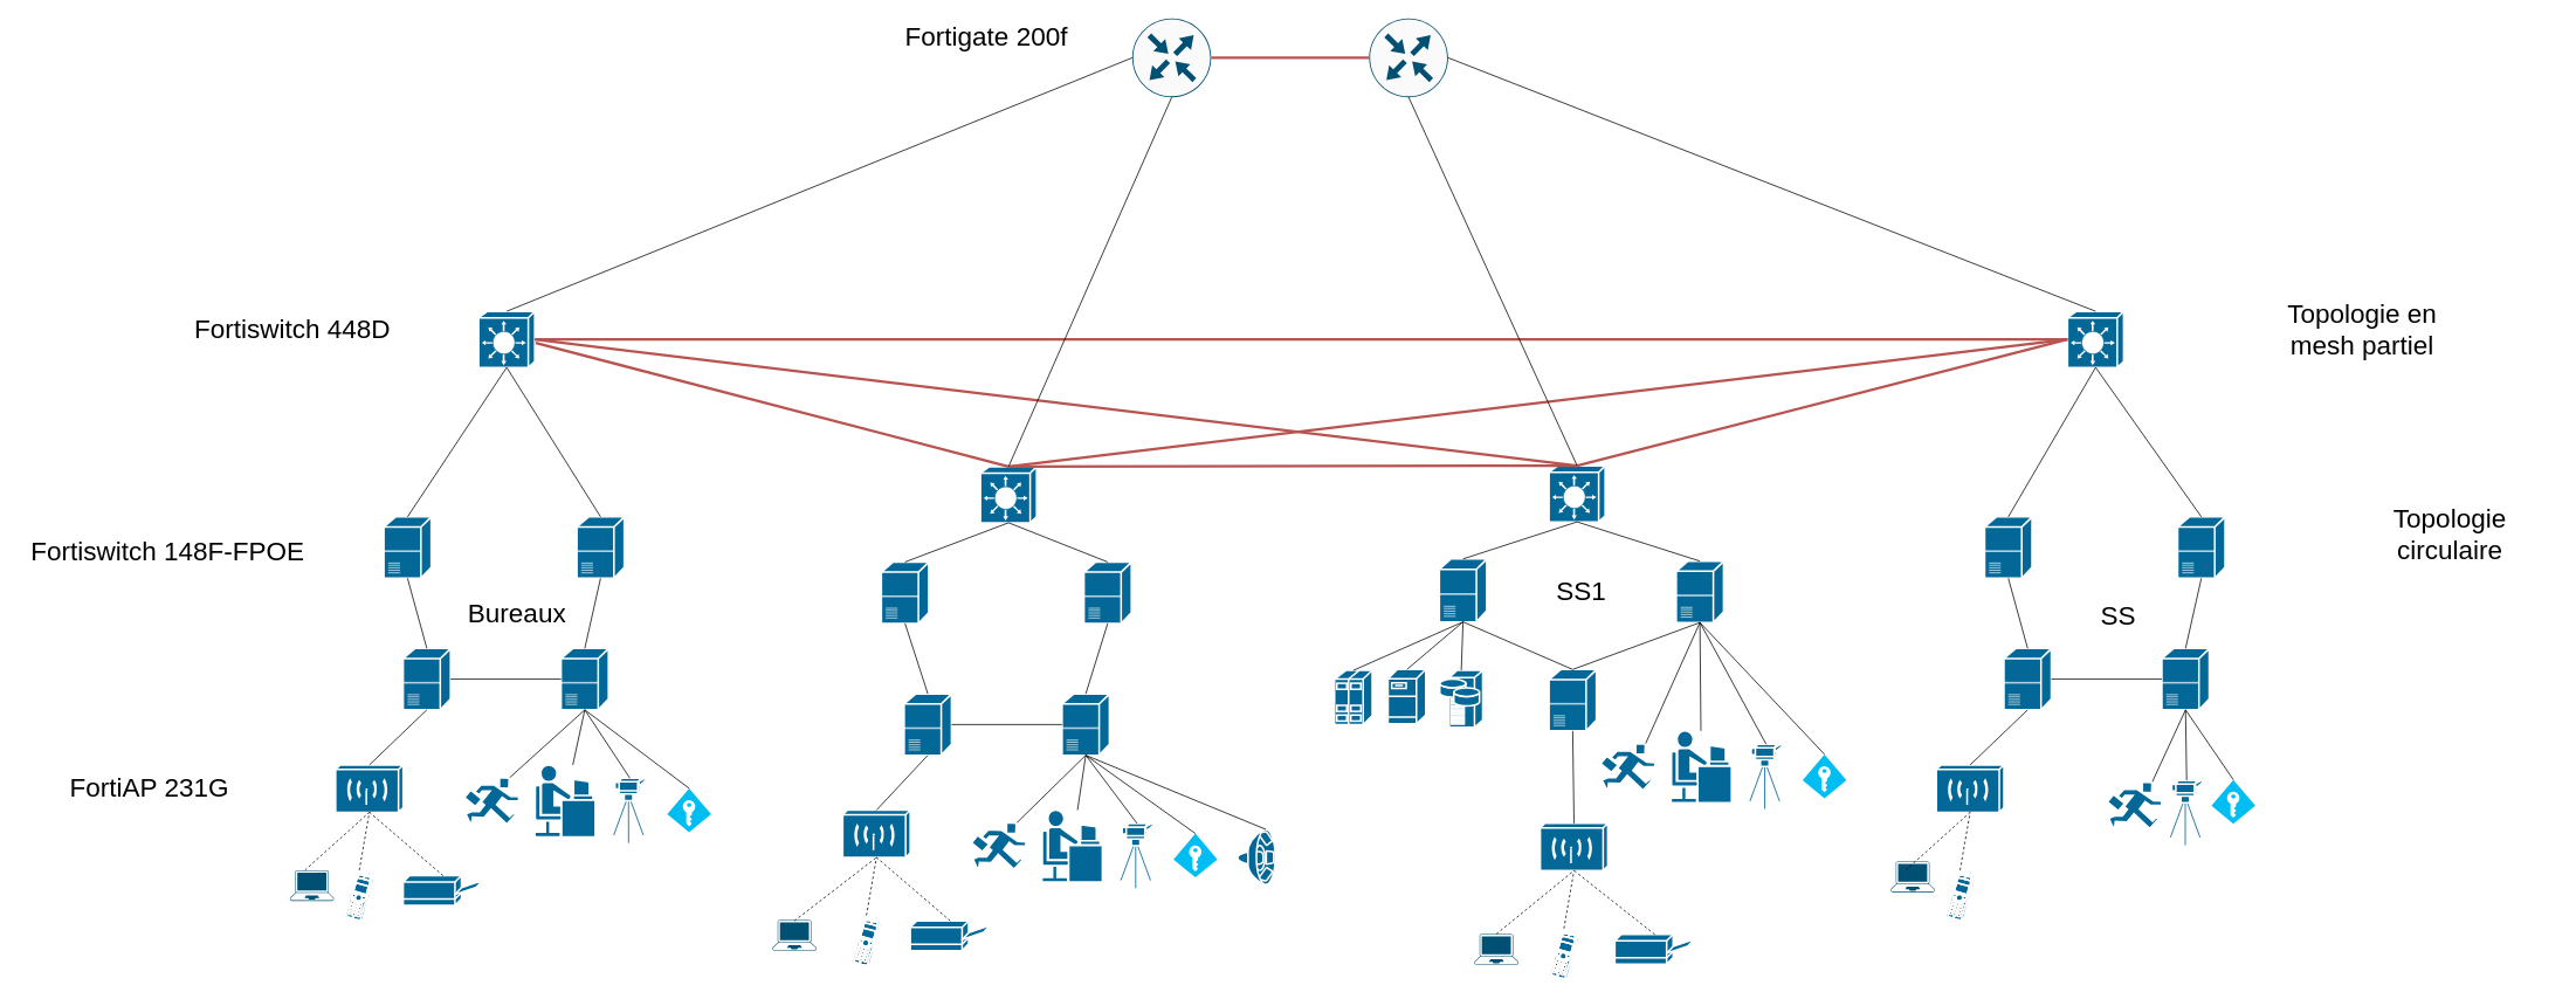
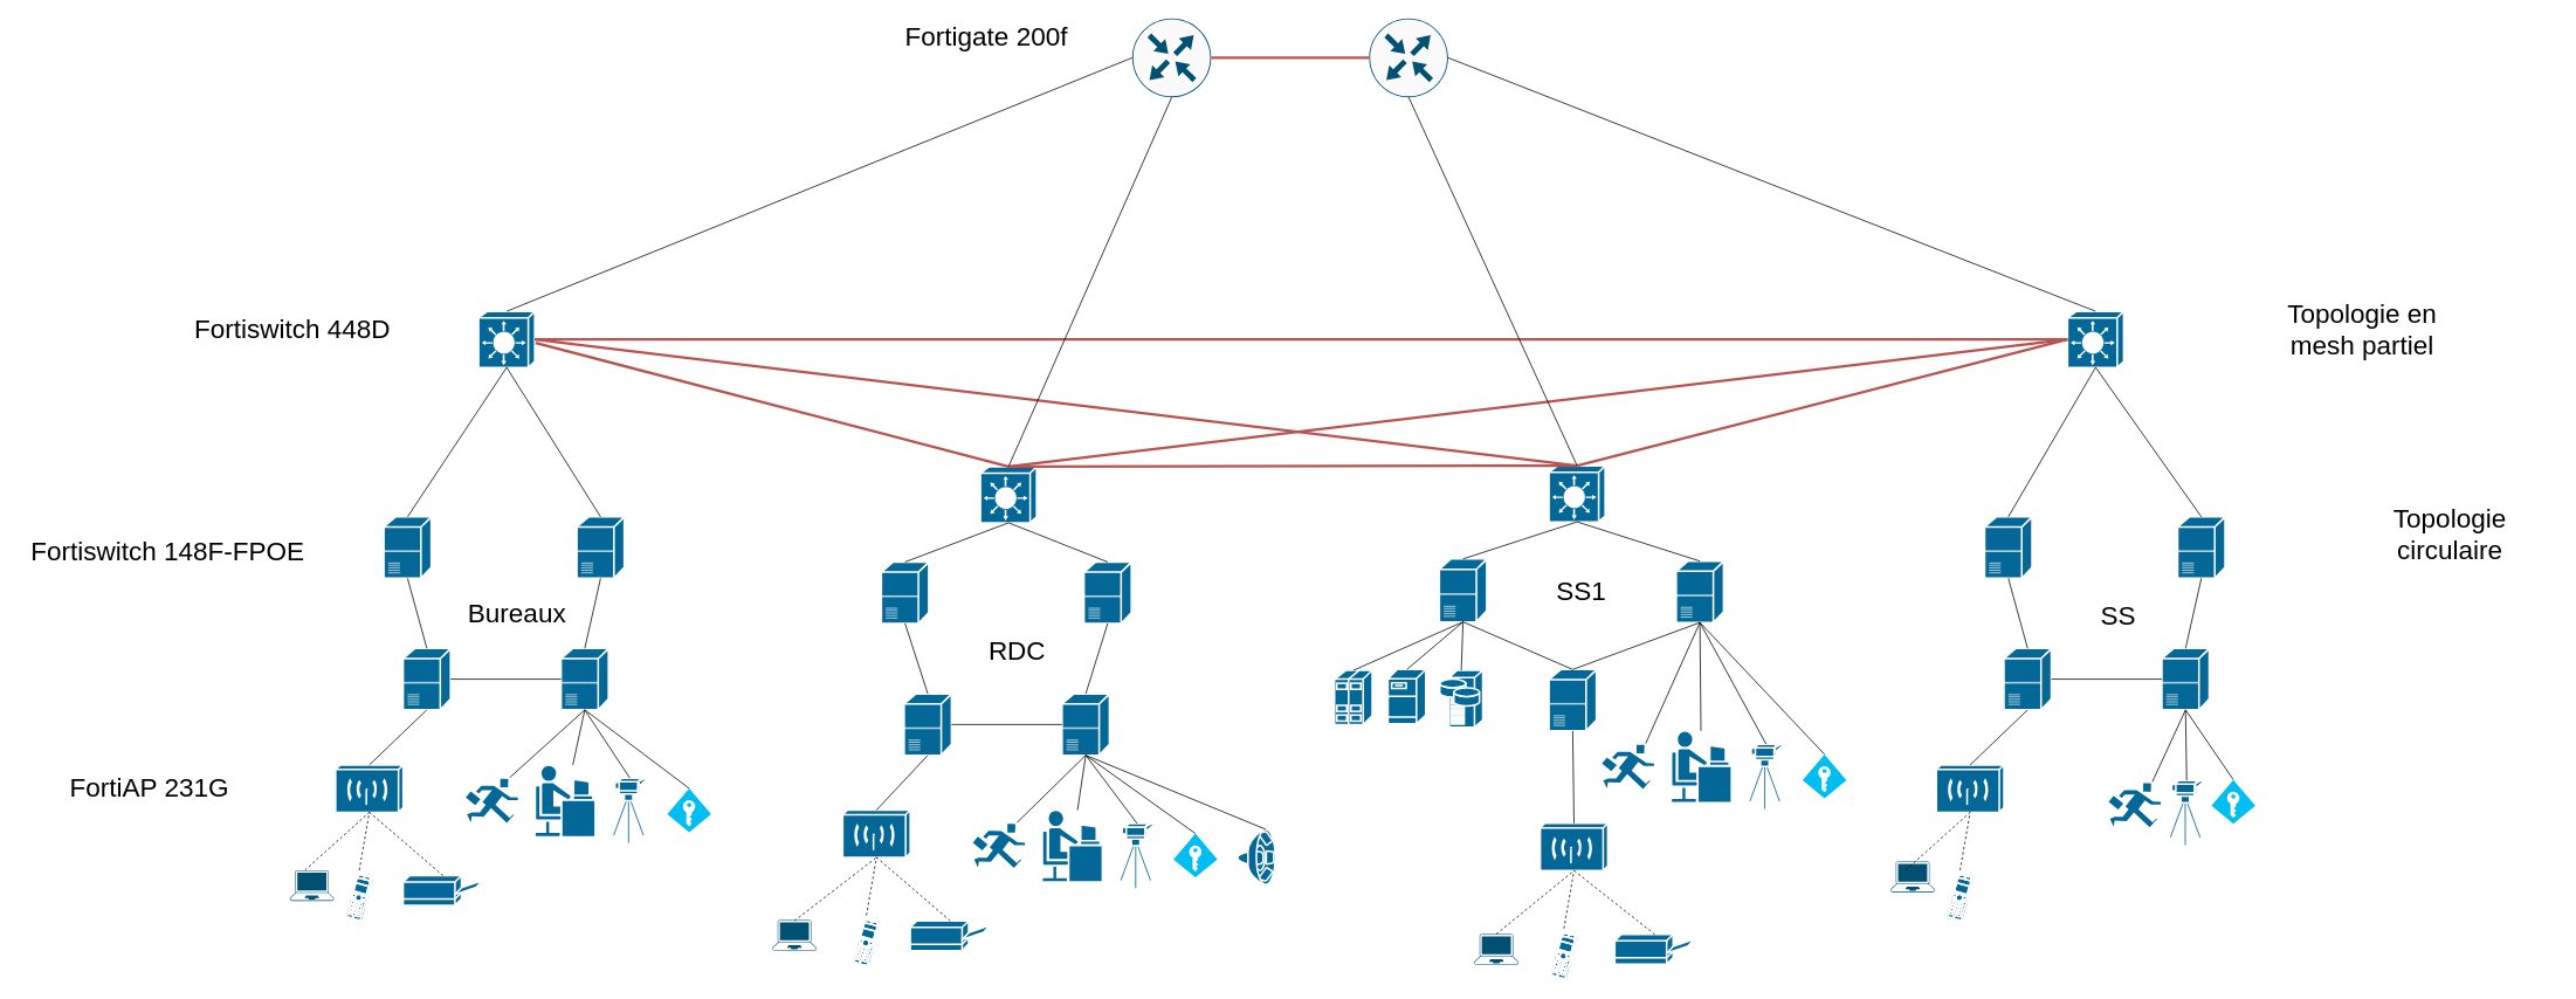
+ <mxCell id="129" value="&lt;div style=&quot;font-size: 30px;&quot;&gt;&lt;font face=&quot;Arial&quot;&gt;&lt;span style=&quot;font-weight: 400; white-space-collapse: preserve; background-color: rgb(255, 255, 255);&quot;&gt;RDC&lt;/span&gt;&lt;/font&gt;&lt;/div&gt;" style="text;strokeColor=none;fillColor=none;html=1;fontSize=24;fontStyle=1;verticalAlign=middle;align=center;whiteSpace=wrap;" parent="1" vertex="1"><mxGeometry x="1037" y="721" width="244" height="40" as="geometry" /></mxCell>
